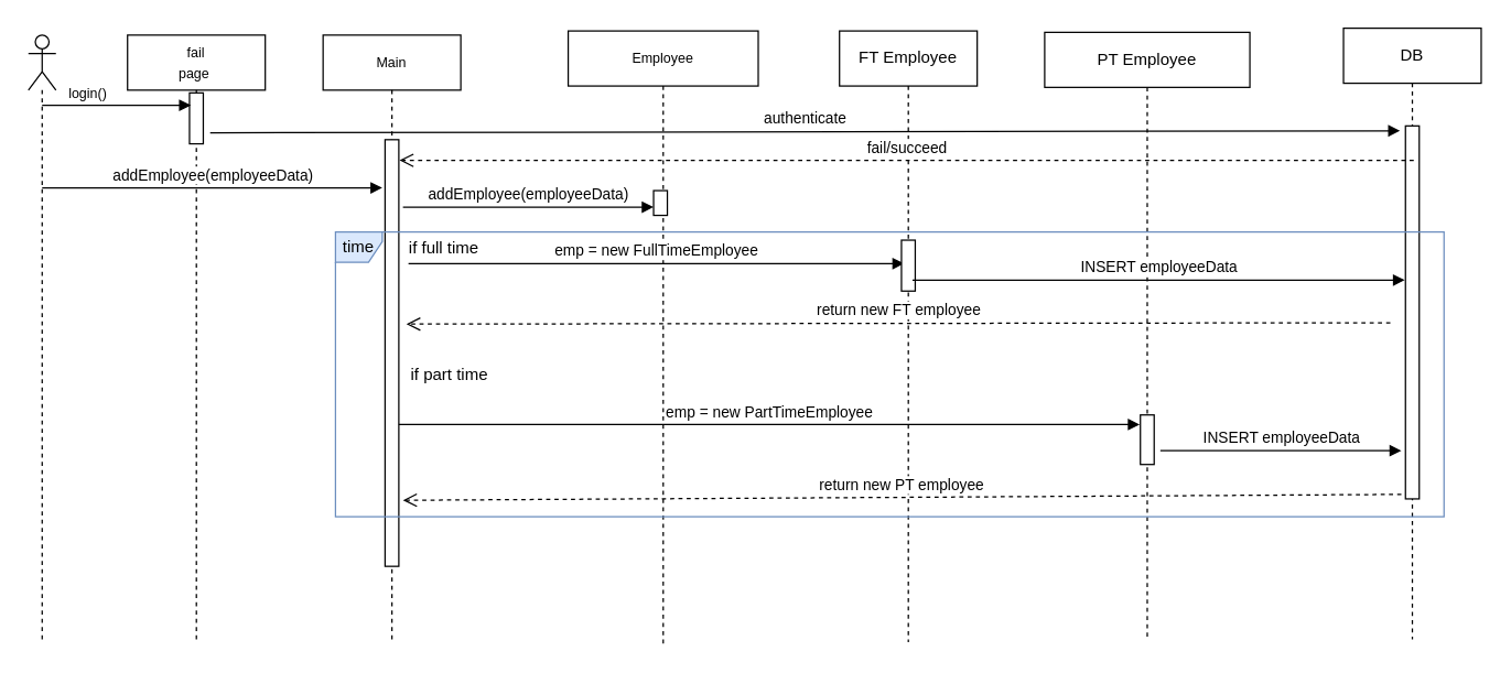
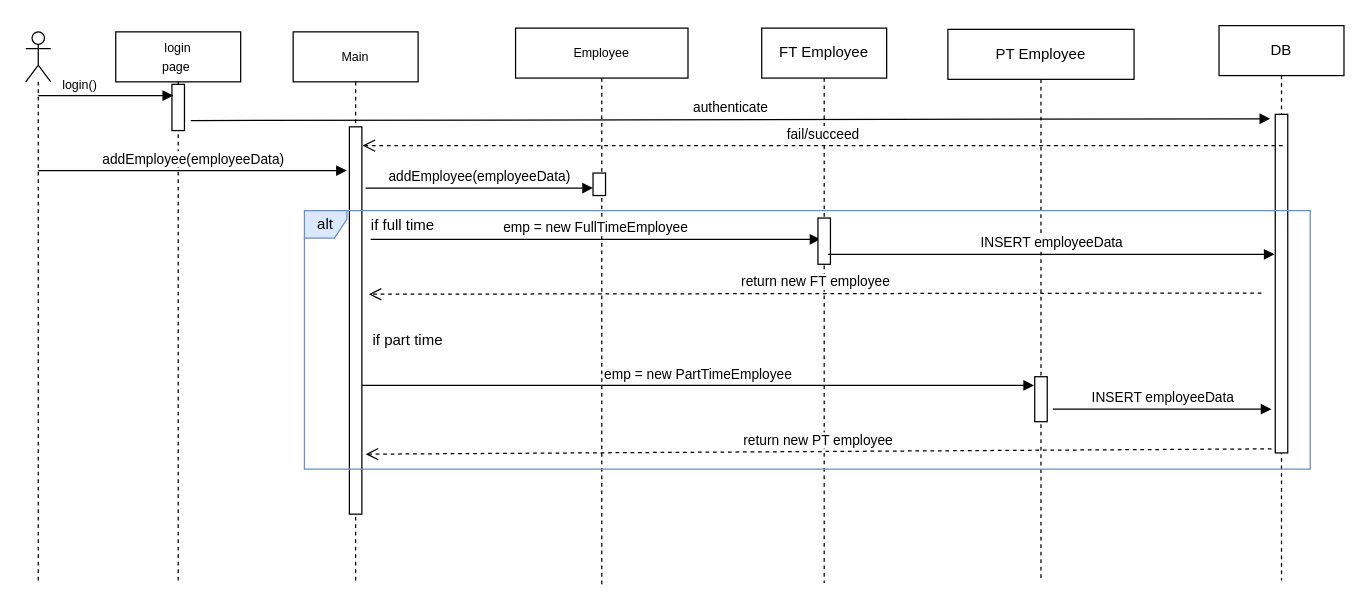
- <mxCell id="3" value="&lt;span style=&quot;font-size: 10px;&quot;&gt;fail&lt;br&gt;page&amp;nbsp;&lt;/span&gt;" style="shape=umlLifeline;perimeter=lifelinePerimeter;whiteSpace=wrap;html=1;container=1;collapsible=0;recursiveResize=0;outlineConnect=0;" parent="1" vertex="1"><mxGeometry x="92" y="25" width="100" height="442" as="geometry" /></mxCell>
+ <mxCell id="3" value="&lt;span style=&quot;font-size: 10px;&quot;&gt;login&lt;br&gt;page&amp;nbsp;&lt;/span&gt;" style="shape=umlLifeline;perimeter=lifelinePerimeter;whiteSpace=wrap;html=1;container=1;collapsible=0;recursiveResize=0;outlineConnect=0;" parent="1" vertex="1"><mxGeometry x="92" y="25" width="100" height="442" as="geometry" /></mxCell>
- <mxCell id="28" value="time" style="shape=umlFrame;whiteSpace=wrap;html=1;width=34;height=22;fillColor=#dae8fc;strokeColor=#6c8ebf;" vertex="1" parent="1"><mxGeometry x="243" y="168" width="805" height="207" as="geometry" /></mxCell>
+ <mxCell id="28" value="alt" style="shape=umlFrame;whiteSpace=wrap;html=1;width=34;height=22;fillColor=#dae8fc;strokeColor=#6c8ebf;" vertex="1" parent="1"><mxGeometry x="243" y="168" width="805" height="207" as="geometry" /></mxCell>
